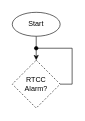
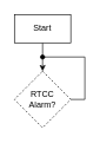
- <mxCell id="3" value="Start" style="ellipse;whiteSpace=wrap;html=1;" vertex="1" parent="1"><mxGeometry x="20" y="20" width="80" height="40" as="geometry" /></mxCell>
+ <mxCell id="3" value="Start" style="whiteSpace=wrap;html=1;rounded=0;" vertex="1" parent="1"><mxGeometry x="20" y="20" width="80" height="40" as="geometry" /></mxCell>
